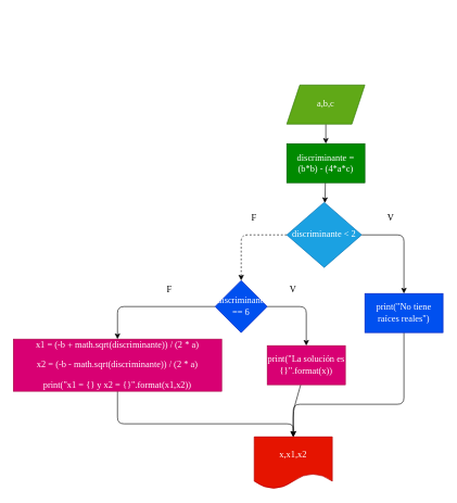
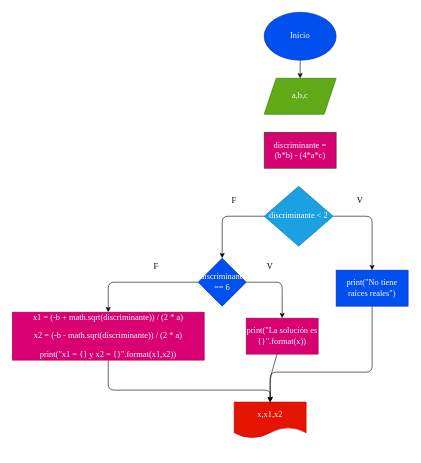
+ <mxCell id="3" value="Inicio" style="ellipse;whiteSpace=wrap;html=1;fillColor=#0050ef;fontColor=#ffffff;strokeColor=#001DBC;fontFamily=Comic Sans MS;fontSize=14;" vertex="1" parent="1"><mxGeometry x="440" y="20" width="120" height="80" as="geometry" /></mxCell>
+ <mxCell id="2" value="" style="edgeStyle=none;html=1;fontFamily=Comic Sans MS;fontSize=14;" edge="1" parent="1" source="3" target="5"><mxGeometry relative="1" as="geometry" /></mxCell>
- <mxCell id="4" value="" style="edgeStyle=none;html=1;fontFamily=Comic Sans MS;fontSize=14;" edge="1" parent="1" source="5" target="10"><mxGeometry relative="1" as="geometry" /></mxCell>
- <mxCell id="10" value="&lt;span&gt;discriminante = (b*b) - (4*a*c)&lt;/span&gt;" style="rounded=0;whiteSpace=wrap;html=1;fontFamily=Comic Sans MS;fontSize=14;fillColor=#008a00;fontColor=#ffffff;strokeColor=#005700;" vertex="1" parent="1"><mxGeometry x="440" y="220" width="120" height="60" as="geometry" /></mxCell>
+ <mxCell id="10" value="&lt;span&gt;discriminante = (b*b) - (4*a*c)&lt;/span&gt;" style="rounded=0;whiteSpace=wrap;html=1;fontFamily=Comic Sans MS;fontSize=14;fillColor=#d80073;fontColor=#ffffff;strokeColor=#005700;" vertex="1" parent="1"><mxGeometry x="440" y="220" width="120" height="60" as="geometry" /></mxCell>
- <mxCell id="9" value="" style="edgeStyle=none;html=1;fontFamily=Comic Sans MS;fontSize=14;" edge="1" parent="1" source="10" target="8"><mxGeometry relative="1" as="geometry" /></mxCell>
- <mxCell id="6" style="edgeStyle=none;html=1;entryX=0.5;entryY=0;entryDx=0;entryDy=0;fontFamily=Comic Sans MS;fontSize=14;dashed=1;" edge="1" parent="1" source="8" target="13"><mxGeometry relative="1" as="geometry"><Array as="points"><mxPoint x="370" y="360" /></Array></mxGeometry></mxCell>
+ <mxCell id="6" style="edgeStyle=none;html=1;entryX=0.5;entryY=0;entryDx=0;entryDy=0;fontFamily=Comic Sans MS;fontSize=14;" edge="1" parent="1" source="8" target="13"><mxGeometry relative="1" as="geometry"><Array as="points"><mxPoint x="370" y="360" /></Array></mxGeometry></mxCell>
- <mxCell id="20" value="x,x1,x2" style="shape=document;whiteSpace=wrap;html=1;boundedLbl=1;fontFamily=Comic Sans MS;fontSize=14;fillColor=#e51400;fontColor=#ffffff;strokeColor=#B20000;" vertex="1" parent="1"><mxGeometry x="390" y="670" width="120" height="80" as="geometry" /></mxCell>
+ <mxCell id="20" value="x,x1,x2" style="shape=document;whiteSpace=wrap;html=1;boundedLbl=1;fontFamily=Comic Sans MS;fontSize=14;fillColor=#e51400;fontColor=#ffffff;strokeColor=#B20000;" vertex="1" parent="1"><mxGeometry x="390" y="670" width="120" height="60" as="geometry" /></mxCell>
